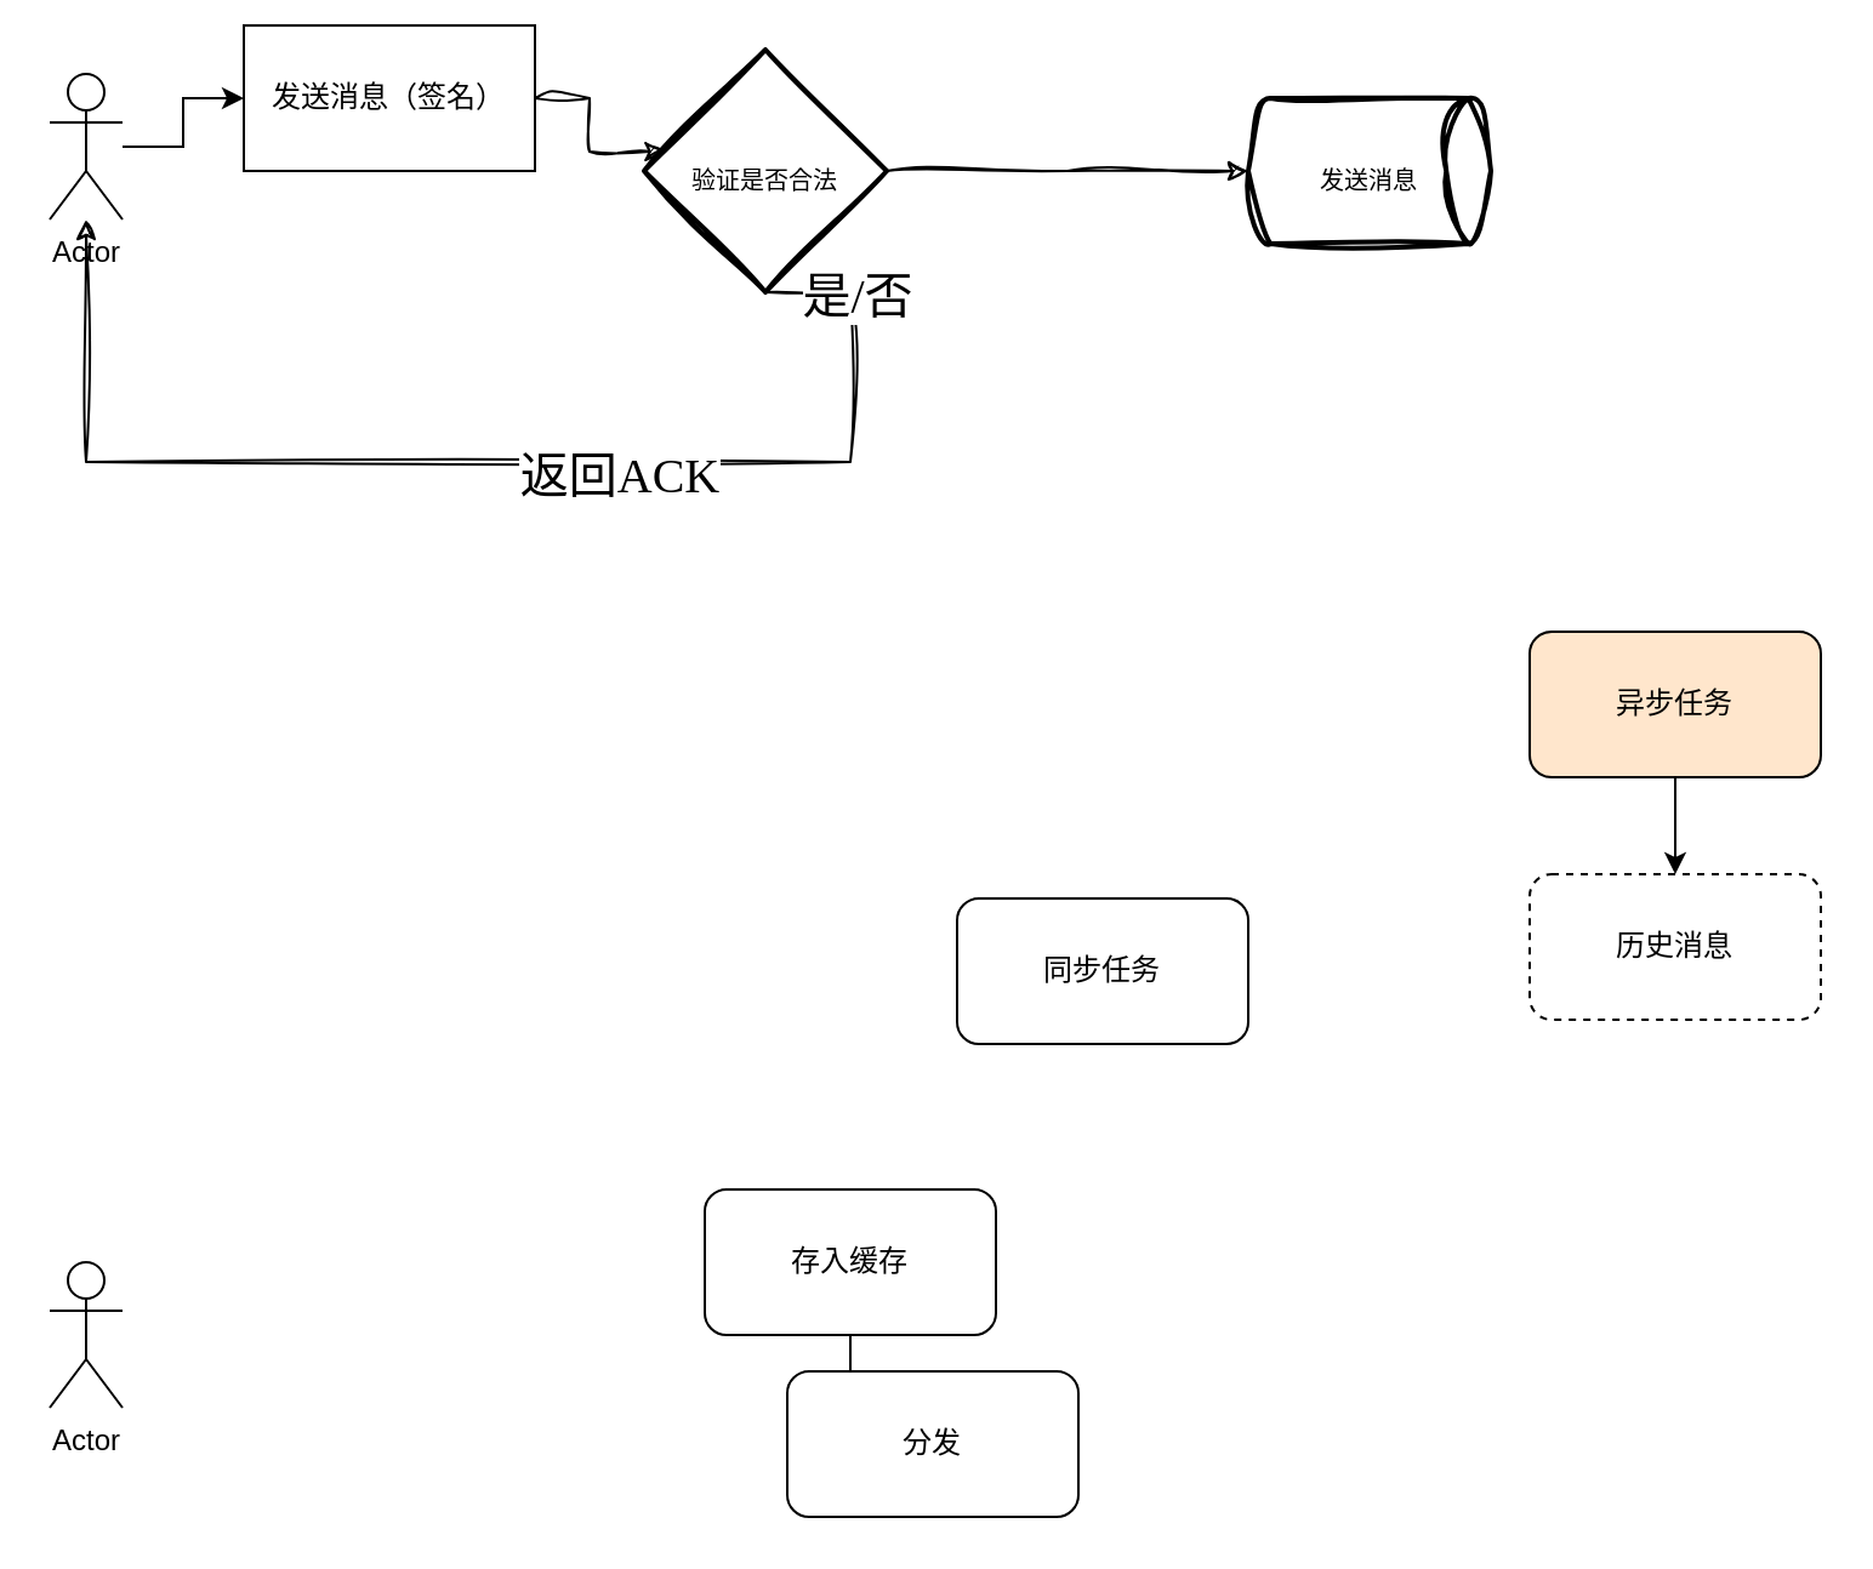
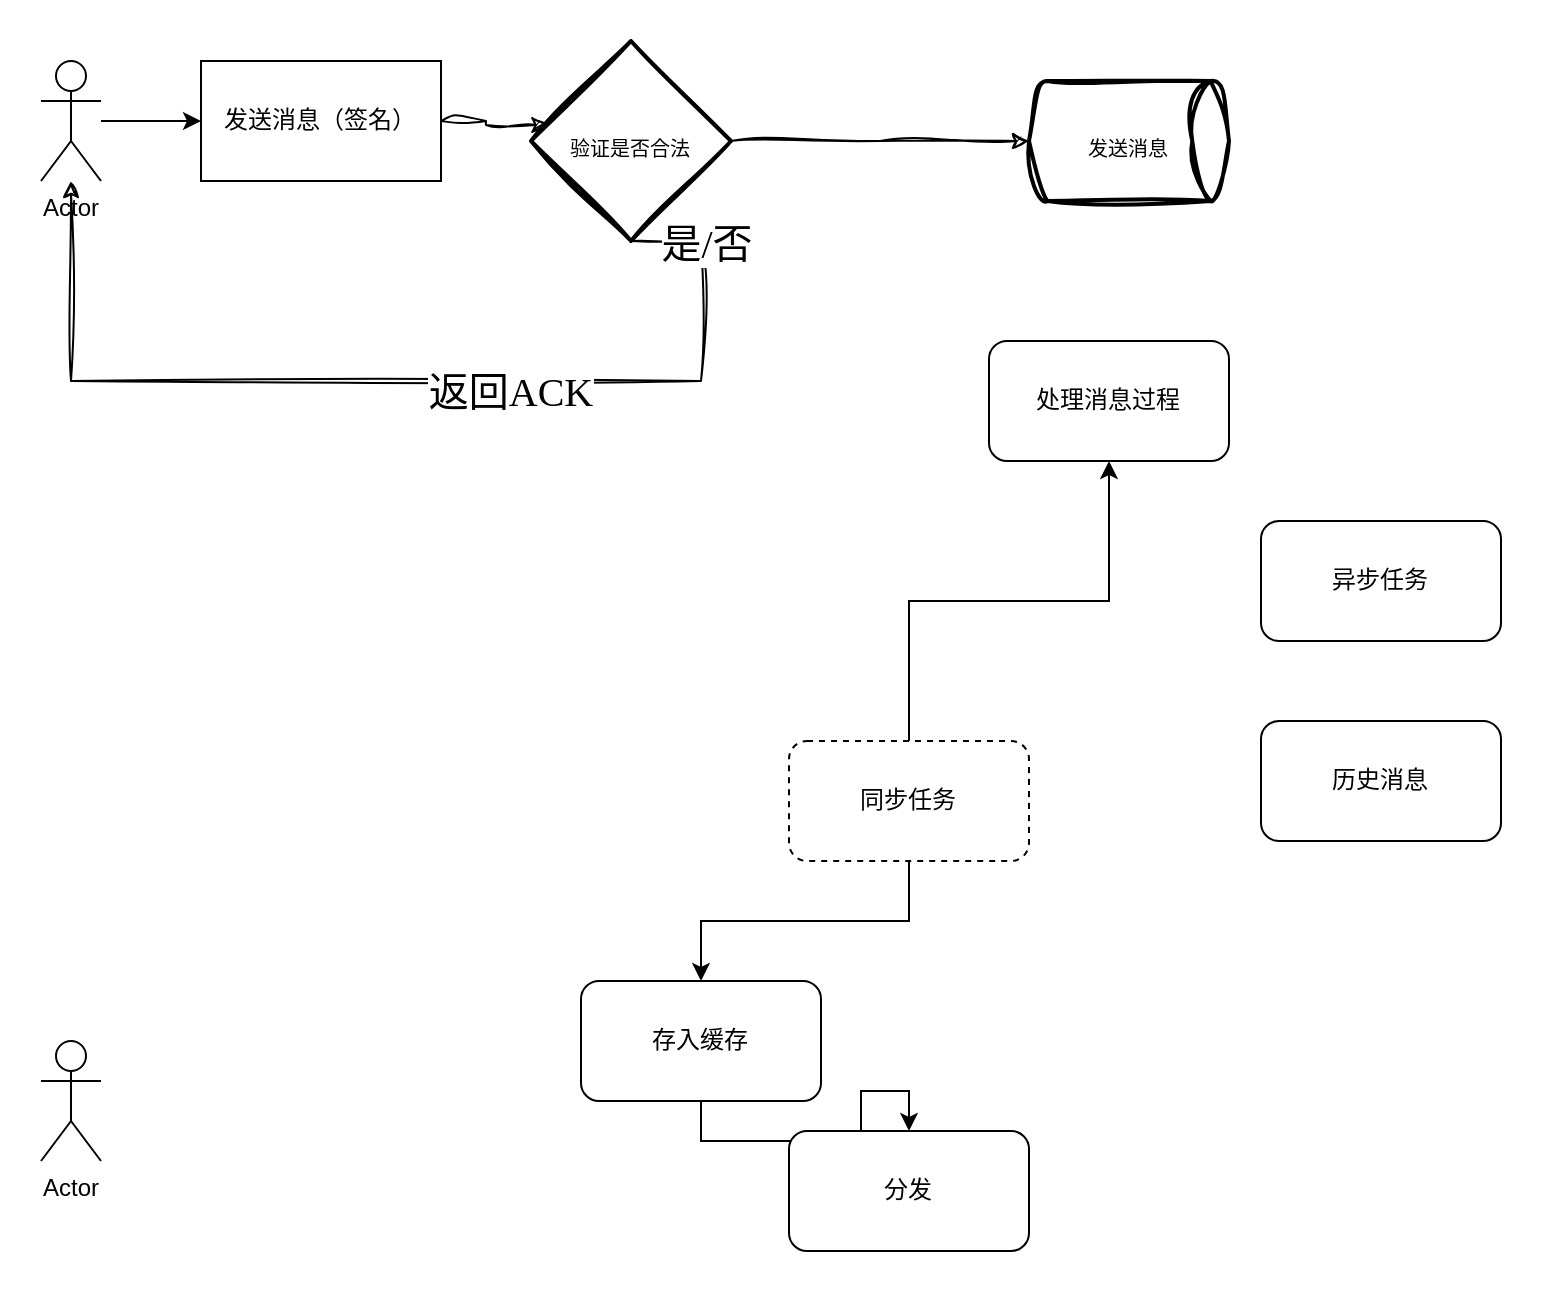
- <mxCell id="3" value="发送消息（签名）" style="rounded=0;whiteSpace=wrap;html=1;" parent="1" vertex="1"><mxGeometry x="100" y="10" width="120" height="60" as="geometry" /></mxCell>
+ <mxCell id="3" value="发送消息（签名）" style="rounded=0;whiteSpace=wrap;html=1;" parent="1" vertex="1"><mxGeometry x="100" y="30" width="120" height="60" as="geometry" /></mxCell>
+ <mxCell id="11" value="处理消息过程" style="rounded=1;whiteSpace=wrap;html=1;" parent="1" vertex="1"><mxGeometry x="494" y="170" width="120" height="60" as="geometry" /></mxCell>
- <mxCell id="10" value="异步任务" style="rounded=1;whiteSpace=wrap;html=1;fillColor=#ffe6cc;" parent="1" vertex="1"><mxGeometry x="630" y="260" width="120" height="60" as="geometry" /></mxCell>
+ <mxCell id="10" value="异步任务" style="rounded=1;whiteSpace=wrap;html=1;" parent="1" vertex="1"><mxGeometry x="630" y="260" width="120" height="60" as="geometry" /></mxCell>
+ <mxCell id="6" value="" style="edgeStyle=orthogonalEdgeStyle;rounded=0;orthogonalLoop=1;jettySize=auto;html=1;" parent="1" source="8" target="11" edge="1"><mxGeometry relative="1" as="geometry" /></mxCell>
- <mxCell id="9" value="" style="edgeStyle=orthogonalEdgeStyle;rounded=0;orthogonalLoop=1;jettySize=auto;html=1;" parent="1" source="10" target="15" edge="1"><mxGeometry relative="1" as="geometry" /></mxCell>
- <mxCell id="15" value="历史消息" style="rounded=1;whiteSpace=wrap;html=1;dashed=1;" parent="1" vertex="1"><mxGeometry x="630" y="360" width="120" height="60" as="geometry" /></mxCell>
+ <mxCell id="15" value="历史消息" style="rounded=1;whiteSpace=wrap;html=1;" parent="1" vertex="1"><mxGeometry x="630" y="360" width="120" height="60" as="geometry" /></mxCell>
- <mxCell id="8" value="同步任务" style="rounded=1;whiteSpace=wrap;html=1;" parent="1" vertex="1"><mxGeometry x="394" y="370" width="120" height="60" as="geometry" /></mxCell>
+ <mxCell id="8" value="同步任务" style="rounded=1;whiteSpace=wrap;html=1;dashed=1;" parent="1" vertex="1"><mxGeometry x="394" y="370" width="120" height="60" as="geometry" /></mxCell>
+ <mxCell id="7" value="" style="edgeStyle=orthogonalEdgeStyle;rounded=0;orthogonalLoop=1;jettySize=auto;html=1;" parent="1" source="8" target="13" edge="1"><mxGeometry relative="1" as="geometry" /></mxCell>
- <mxCell id="14" value="分发" style="rounded=1;whiteSpace=wrap;html=1;" parent="1" vertex="1"><mxGeometry x="324" y="565" width="120" height="60" as="geometry" /></mxCell>
+ <mxCell id="14" value="分发" style="rounded=1;whiteSpace=wrap;html=1;" parent="1" vertex="1"><mxGeometry x="394" y="565" width="120" height="60" as="geometry" /></mxCell>
